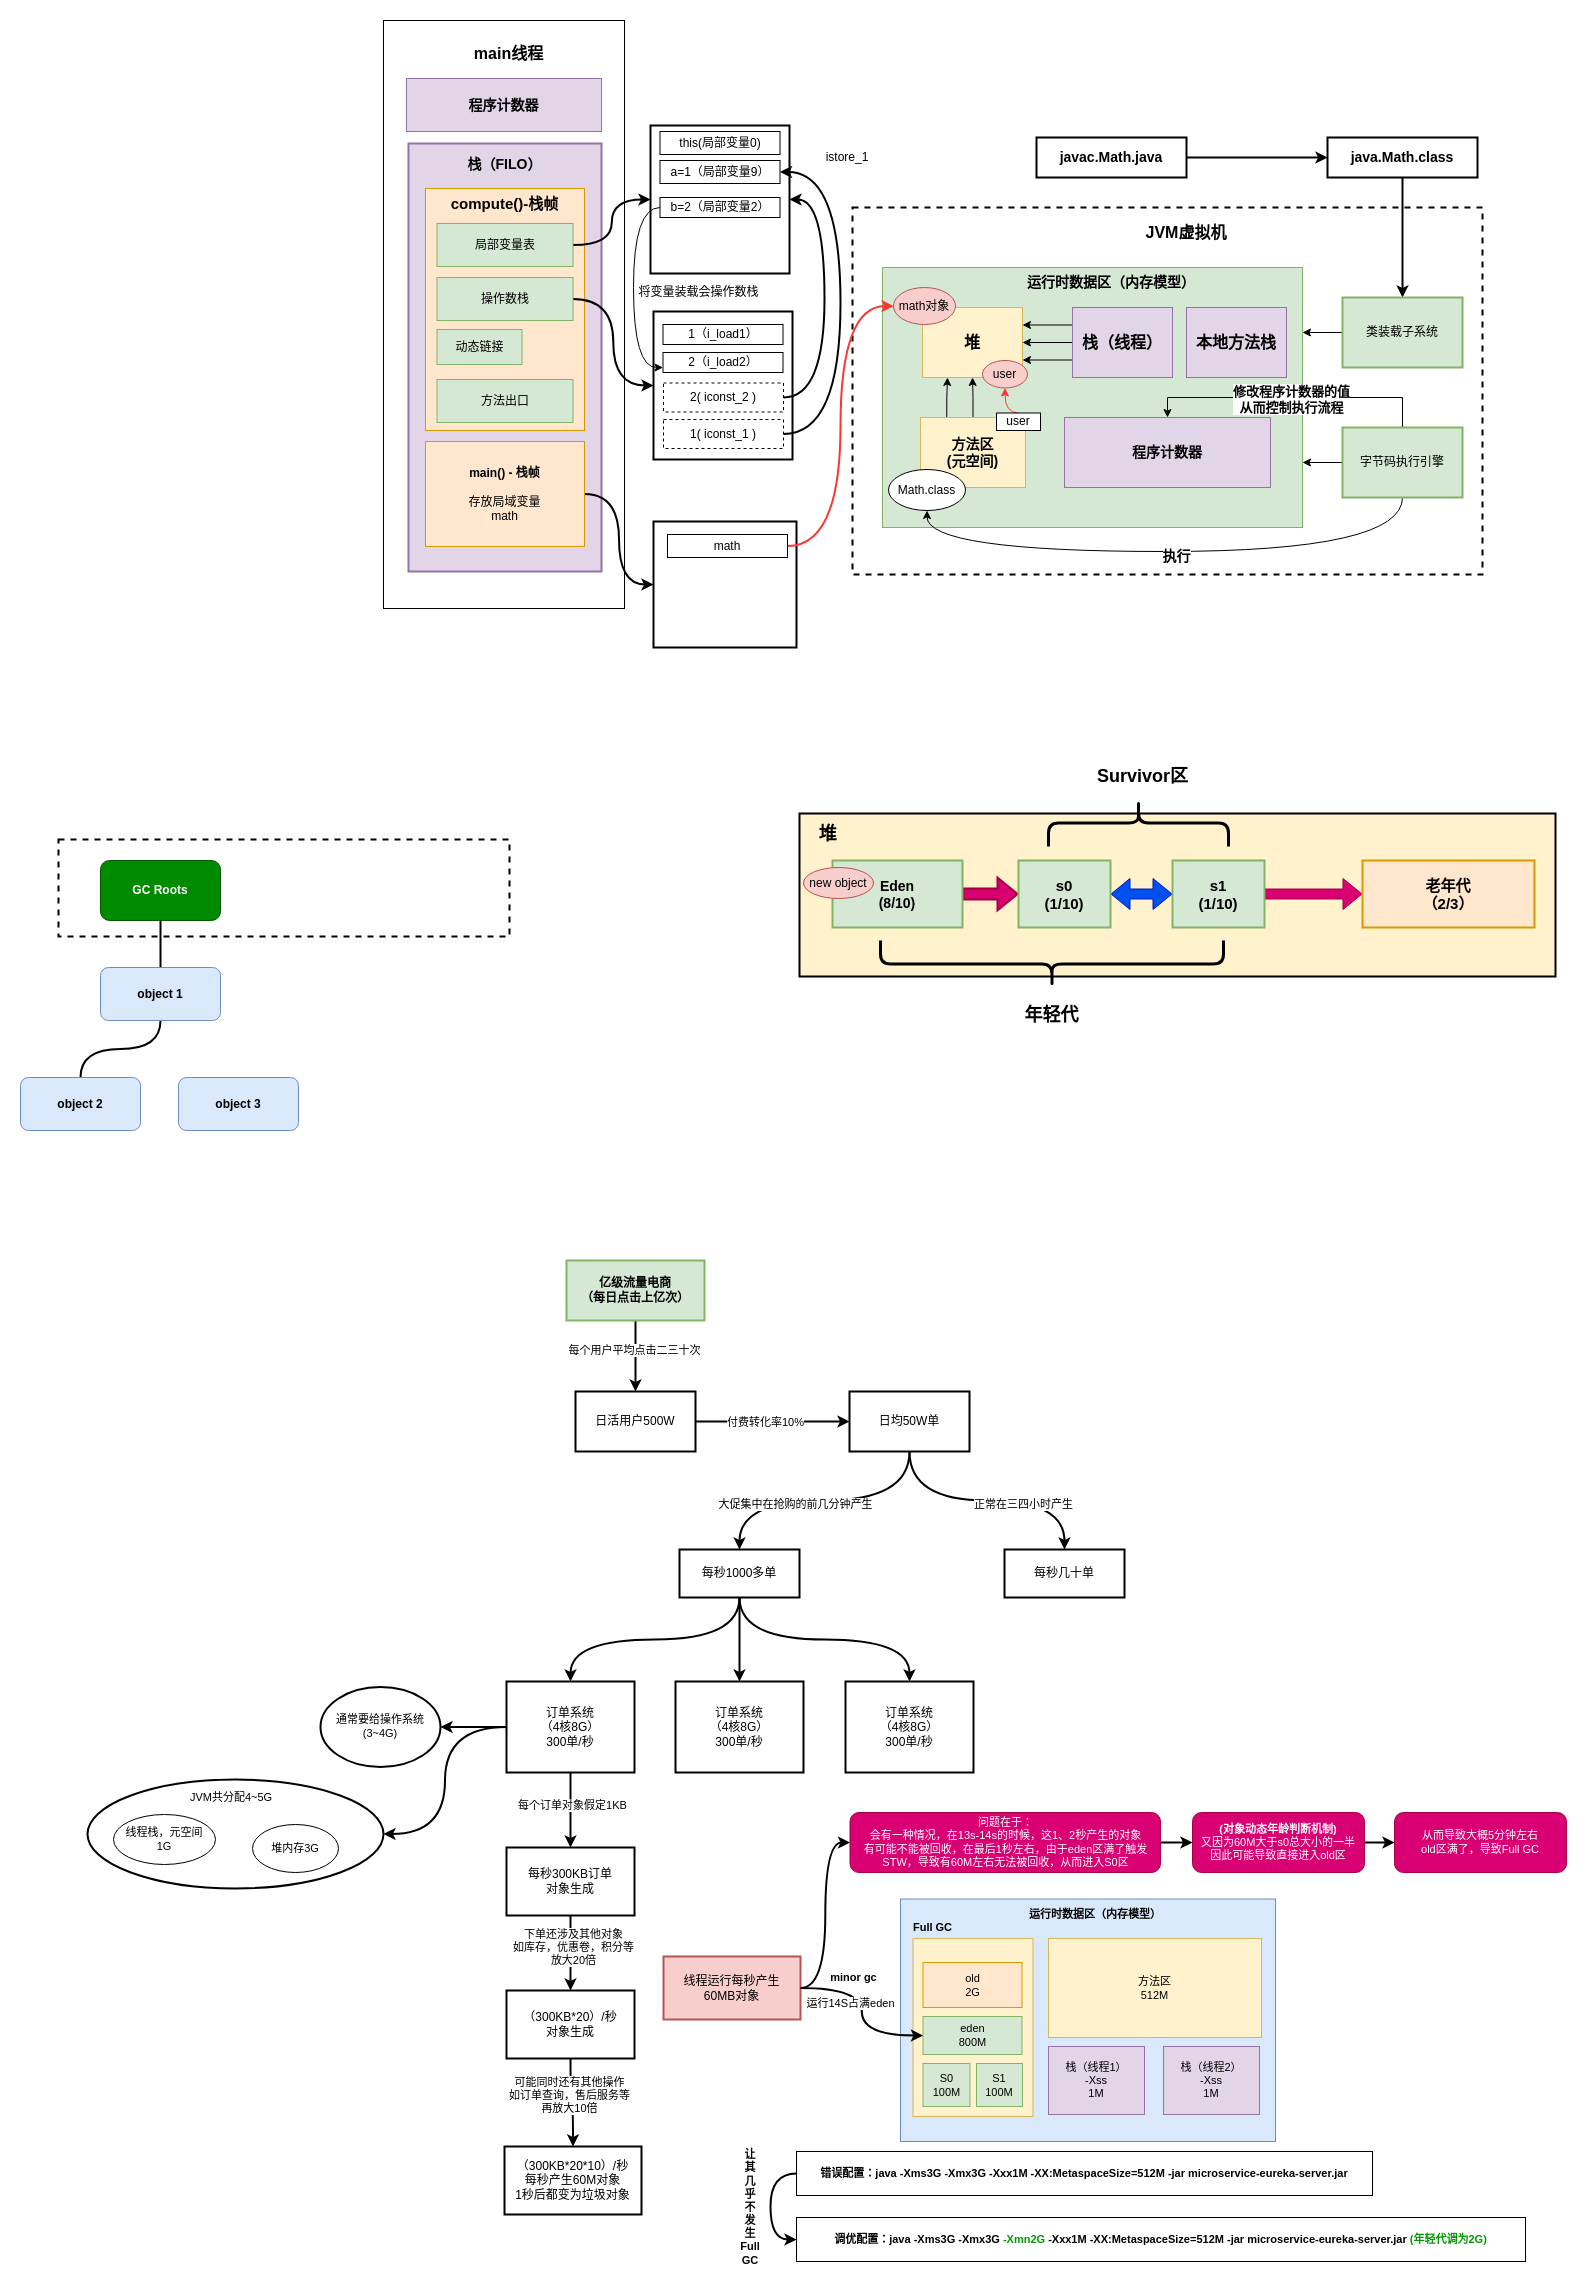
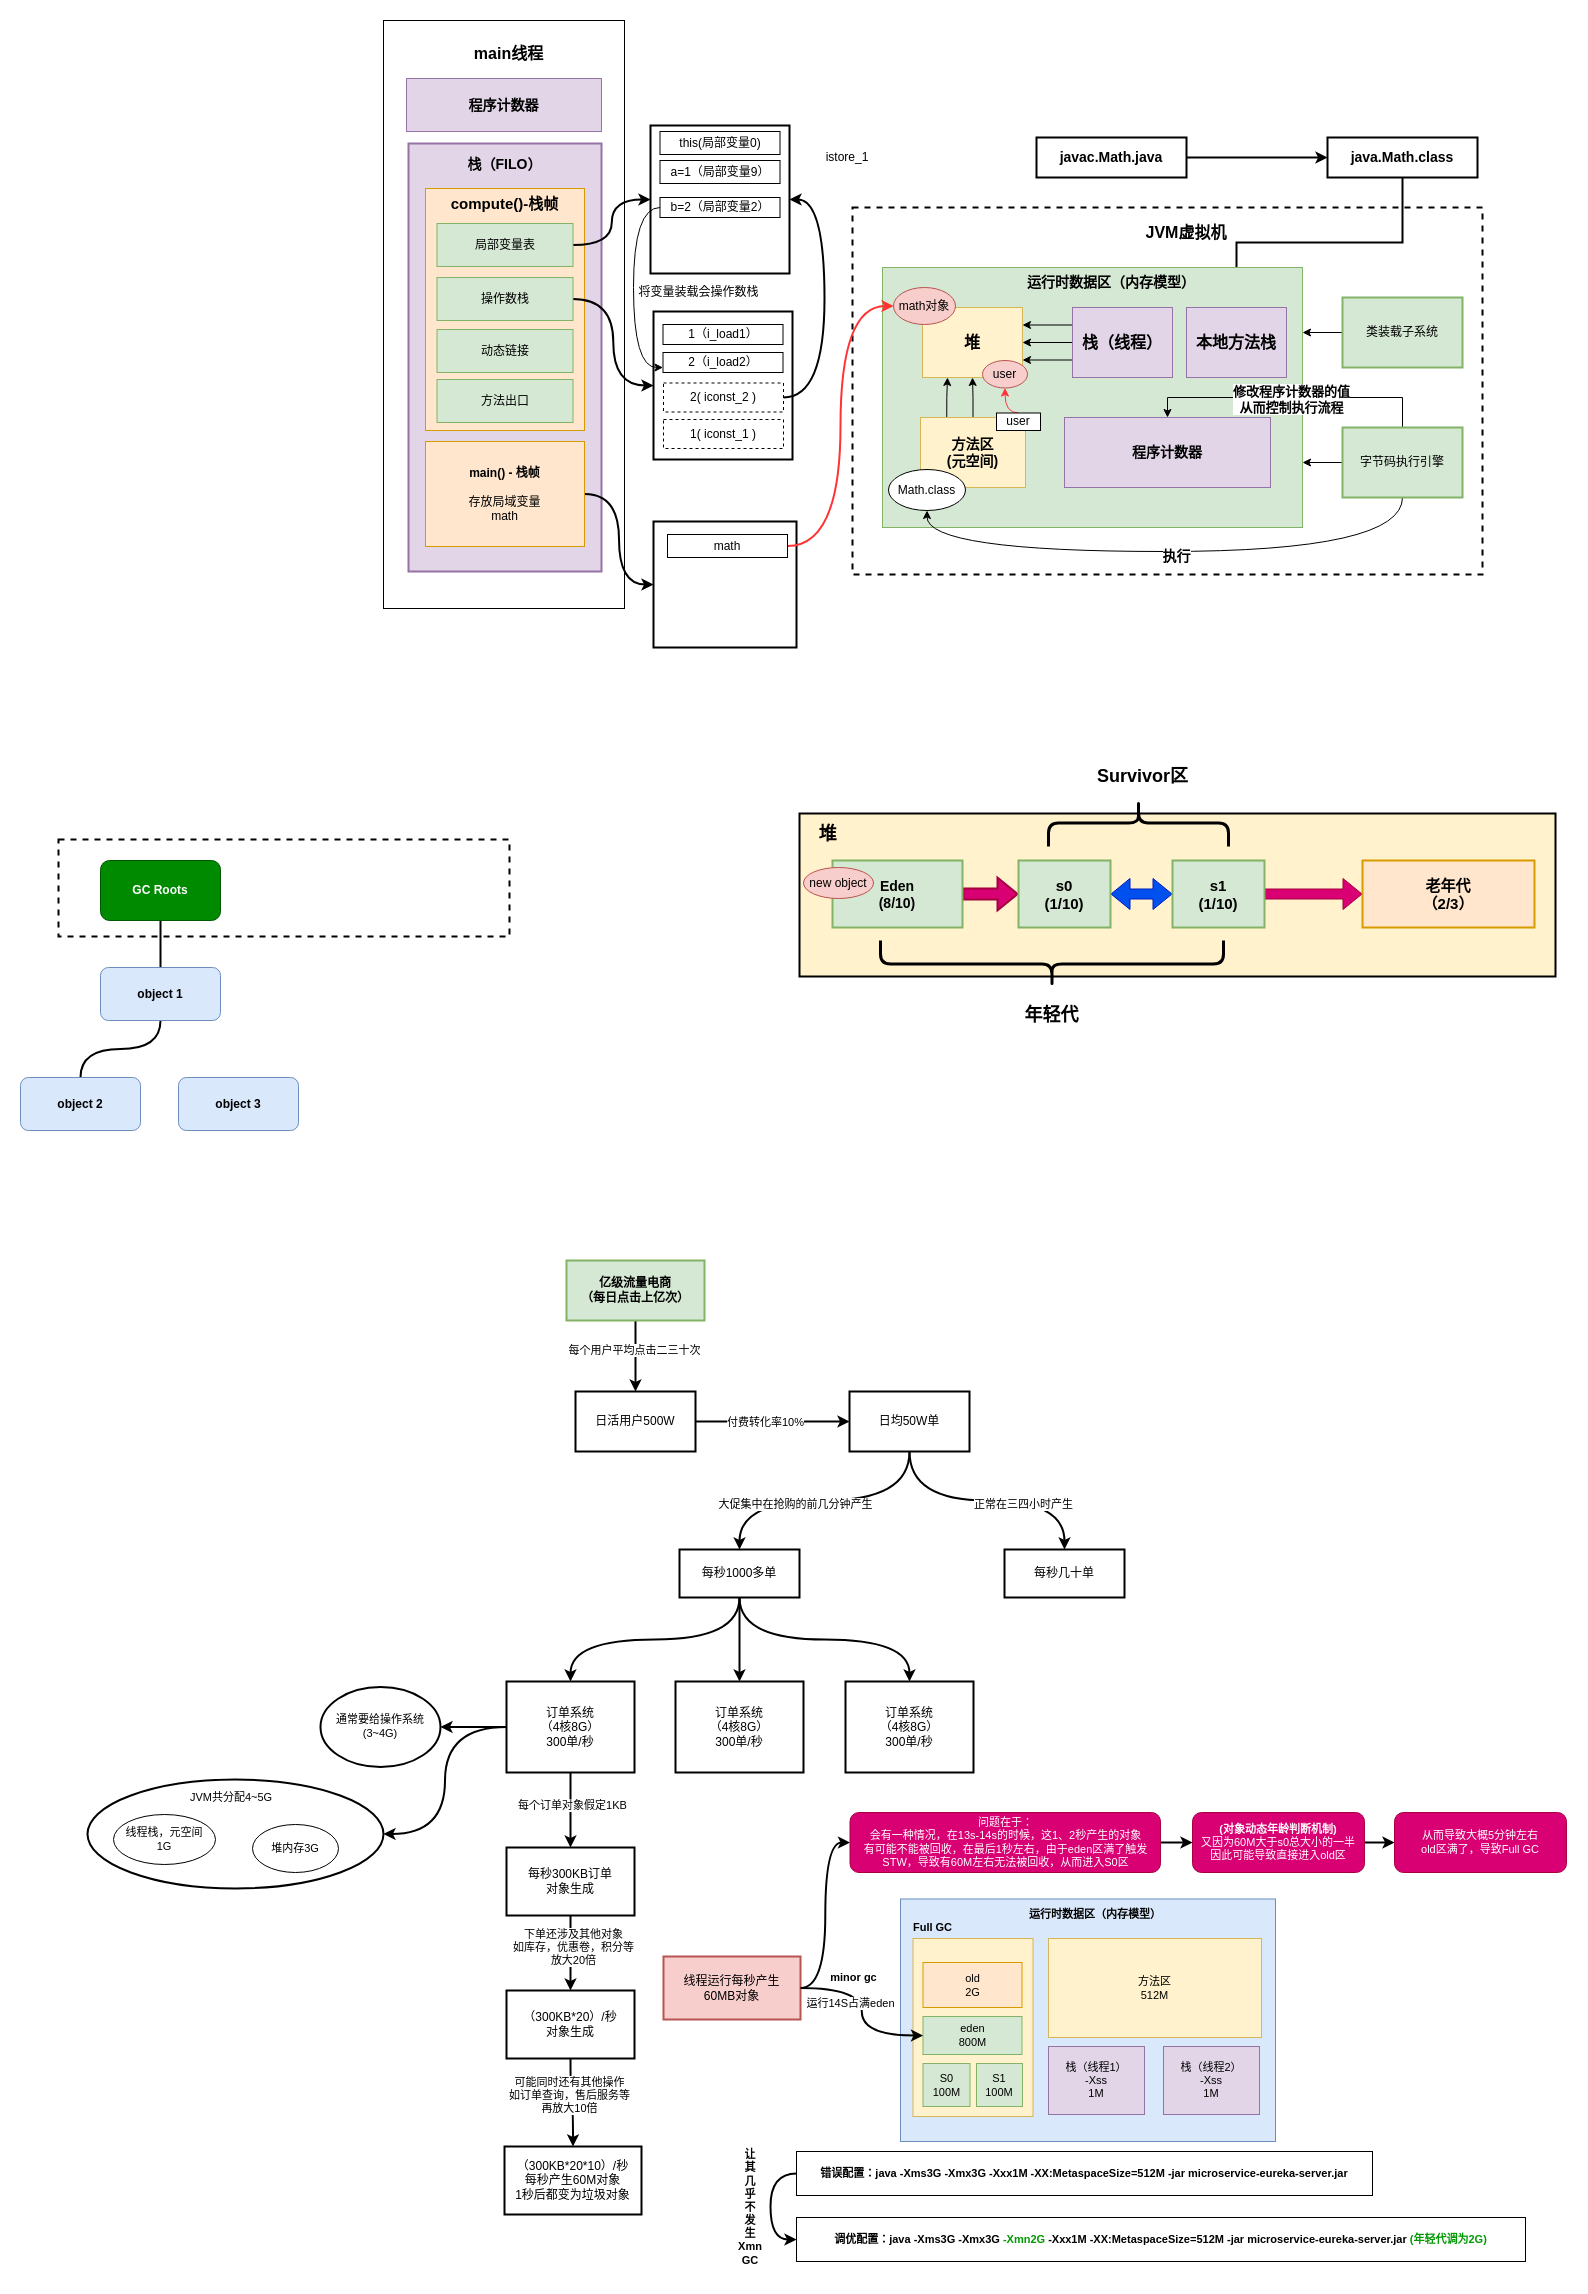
- <mxCell id="6" style="edgeStyle=orthogonalEdgeStyle;rounded=0;orthogonalLoop=1;jettySize=auto;html=1;exitX=0.5;exitY=1;exitDx=0;exitDy=0;entryX=0.5;entryY=0;entryDx=0;entryDy=0;strokeWidth=2;" edge="1" parent="1" source="7" target="11"><mxGeometry relative="1" as="geometry" /></mxCell>
+ <mxCell id="6" style="edgeStyle=orthogonalEdgeStyle;rounded=0;orthogonalLoop=1;jettySize=auto;html=1;exitX=0.5;exitY=1;exitDx=0;exitDy=0;strokeWidth=2;" edge="1" parent="1" source="7" target="26"><mxGeometry relative="1" as="geometry" /></mxCell>
- <mxCell id="46" style="edgeStyle=orthogonalEdgeStyle;rounded=0;orthogonalLoop=1;jettySize=auto;html=1;exitX=1;exitY=0.5;exitDx=0;exitDy=0;entryX=1;entryY=0.5;entryDx=0;entryDy=0;curved=1;strokeWidth=2;" edge="1" parent="1" source="47" target="43"><mxGeometry relative="1" as="geometry"><Array as="points"><mxPoint x="840" y="434" /><mxPoint x="840" y="172" /><mxPoint x="780" y="172" /></Array></mxGeometry></mxCell>
- <mxCell id="35" value="动态链接" style="rounded=0;whiteSpace=wrap;html=1;fillColor=#d5e8d4;strokeColor=#82b366;" vertex="1" parent="1"><mxGeometry x="436.5" y="329" width="85" height="35" as="geometry" /></mxCell>
+ <mxCell id="35" value="动态链接" style="rounded=0;whiteSpace=wrap;html=1;fillColor=#d5e8d4;strokeColor=#82b366;" vertex="1" parent="1"><mxGeometry x="436.5" y="329" width="136" height="43" as="geometry" /></mxCell>
- <mxCell id="145" value="让&lt;br&gt;其&lt;br&gt;几&lt;br&gt;乎&lt;br&gt;不&lt;br&gt;发&lt;br&gt;生&lt;br&gt;Full&lt;br&gt;GC" style="text;html=1;strokeColor=none;fillColor=none;align=center;verticalAlign=middle;whiteSpace=wrap;rounded=0;fontSize=11;fontFamily=Helvetica;fontColor=default;fontStyle=1" vertex="1" parent="1"><mxGeometry x="720" y="2141" width="60" height="131" as="geometry" /></mxCell>
+ <mxCell id="145" value="让&lt;br&gt;其&lt;br&gt;几&lt;br&gt;乎&lt;br&gt;不&lt;br&gt;发&lt;br&gt;生&lt;br&gt;Xmn&lt;br&gt;GC" style="text;html=1;strokeColor=none;fillColor=none;align=center;verticalAlign=middle;whiteSpace=wrap;rounded=0;fontSize=11;fontFamily=Helvetica;fontColor=default;fontStyle=1" vertex="1" parent="1"><mxGeometry x="720" y="2141" width="60" height="131" as="geometry" /></mxCell>
